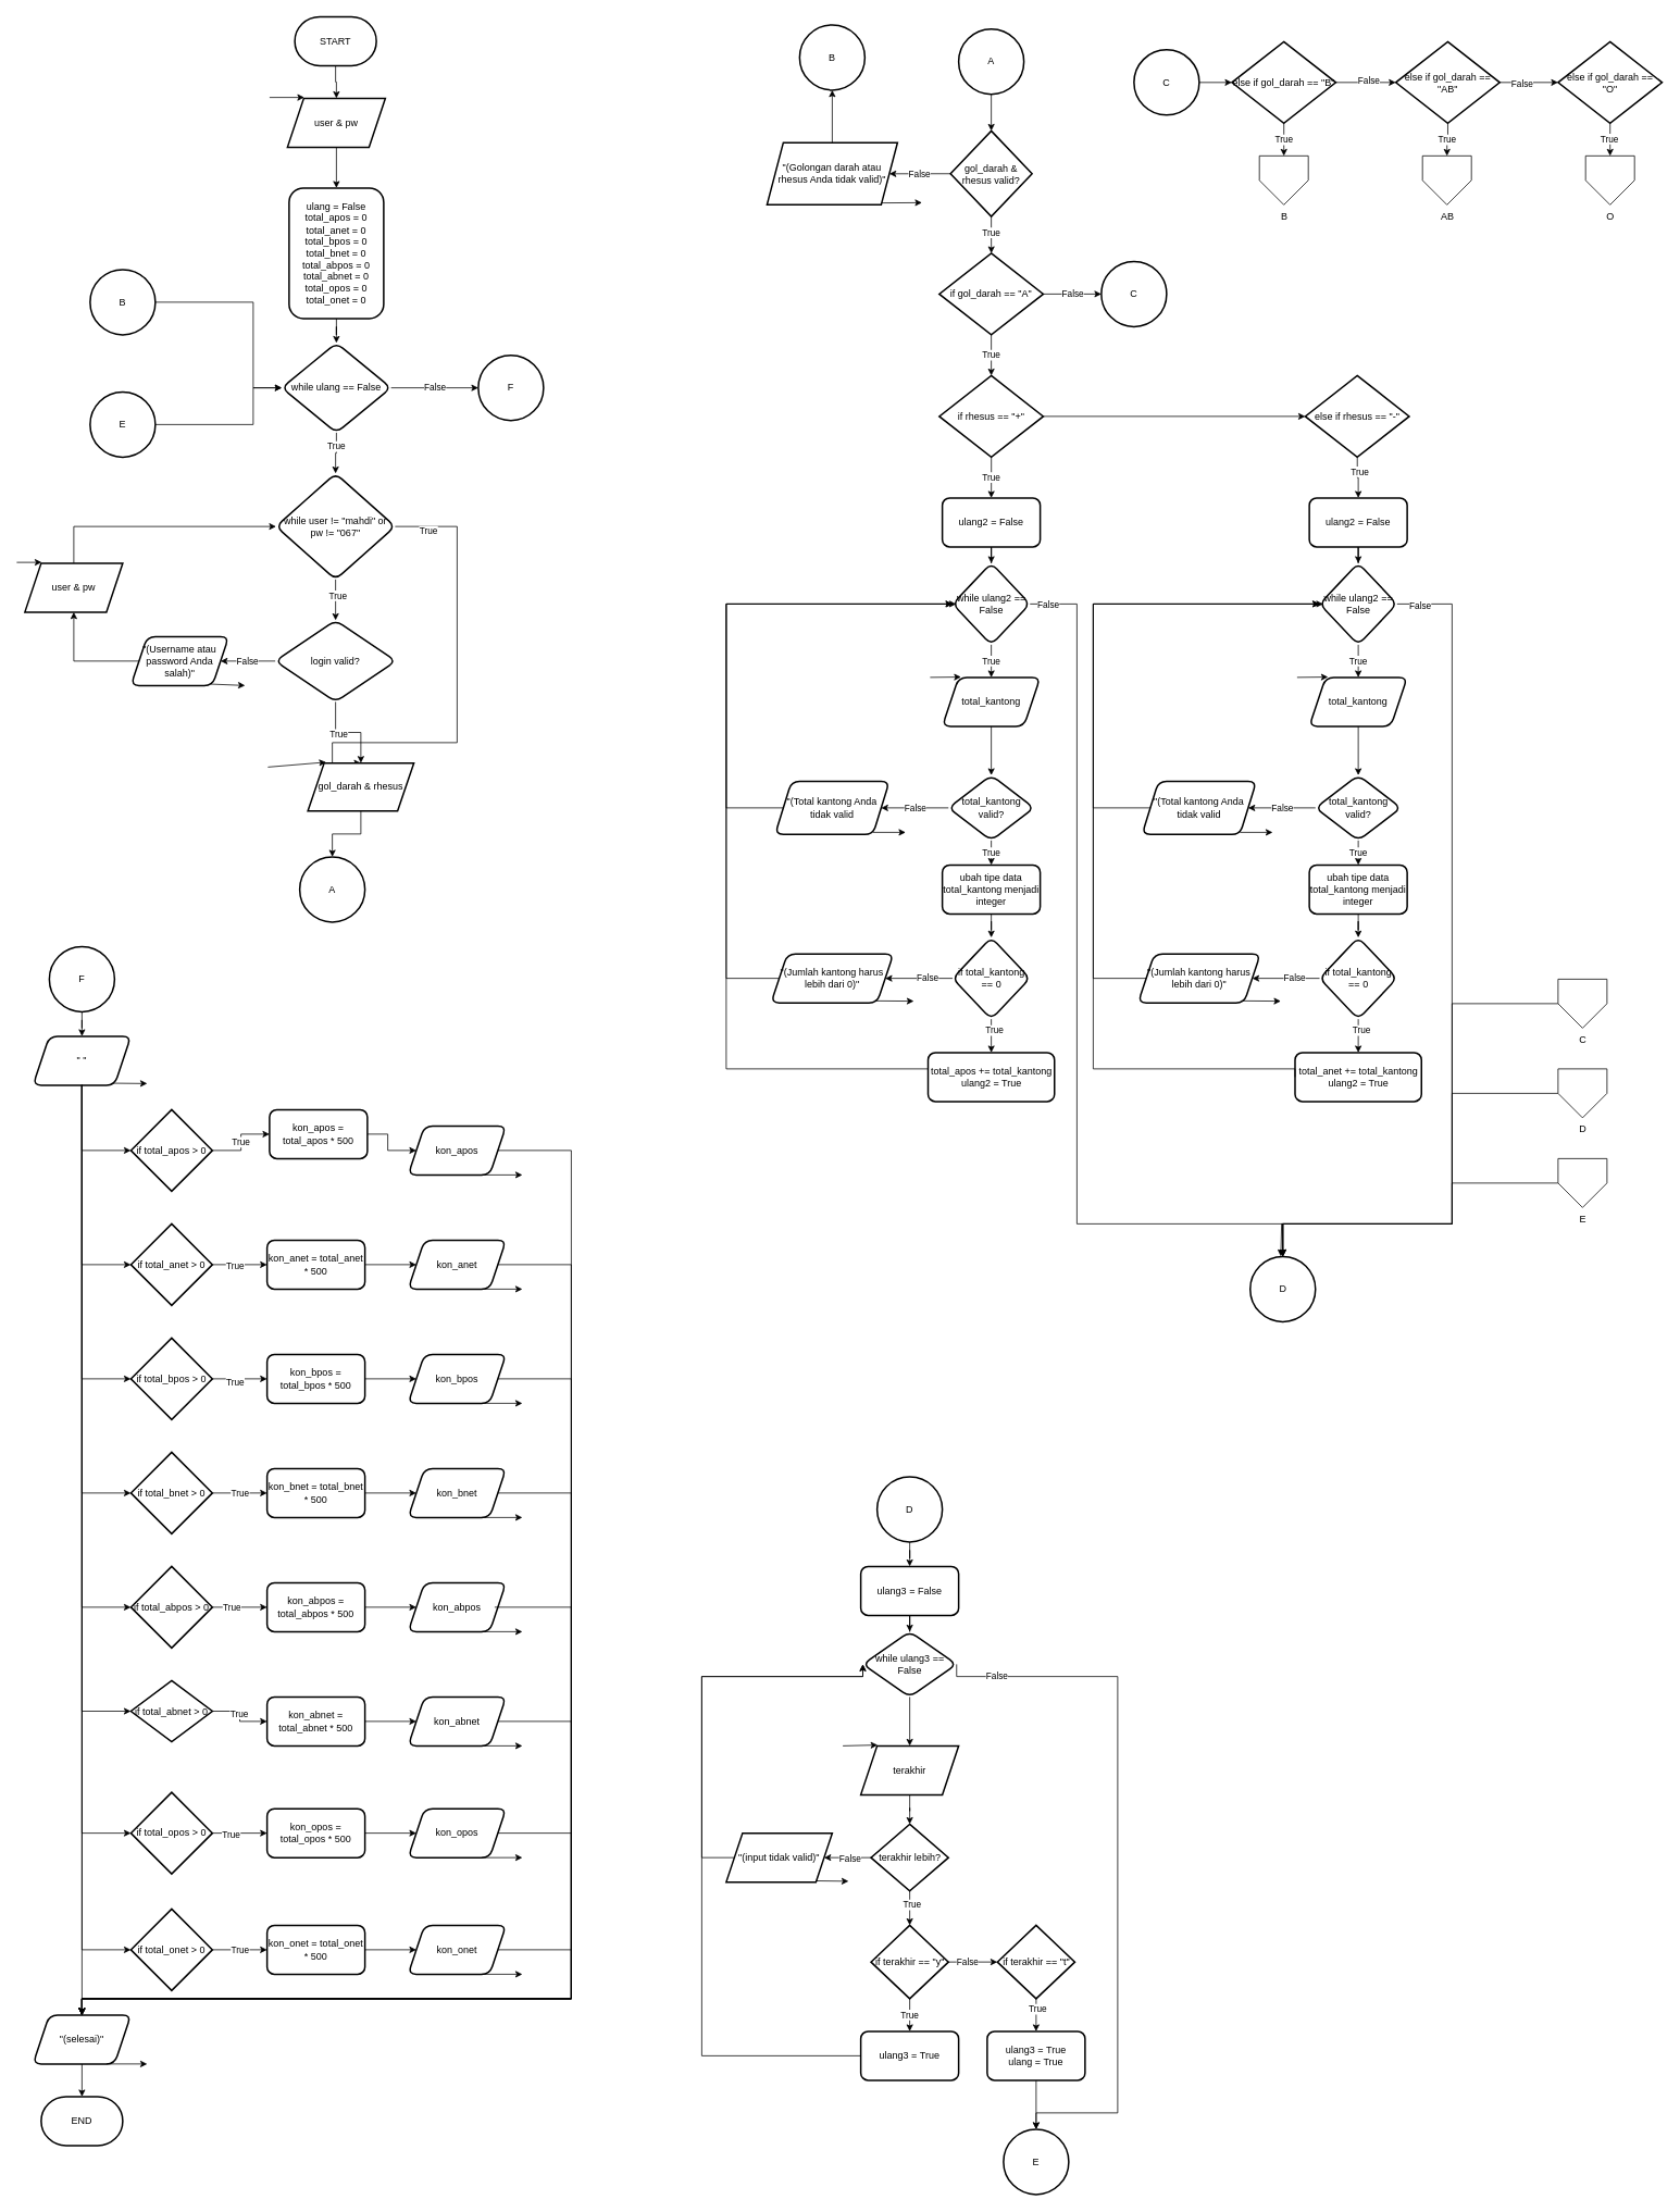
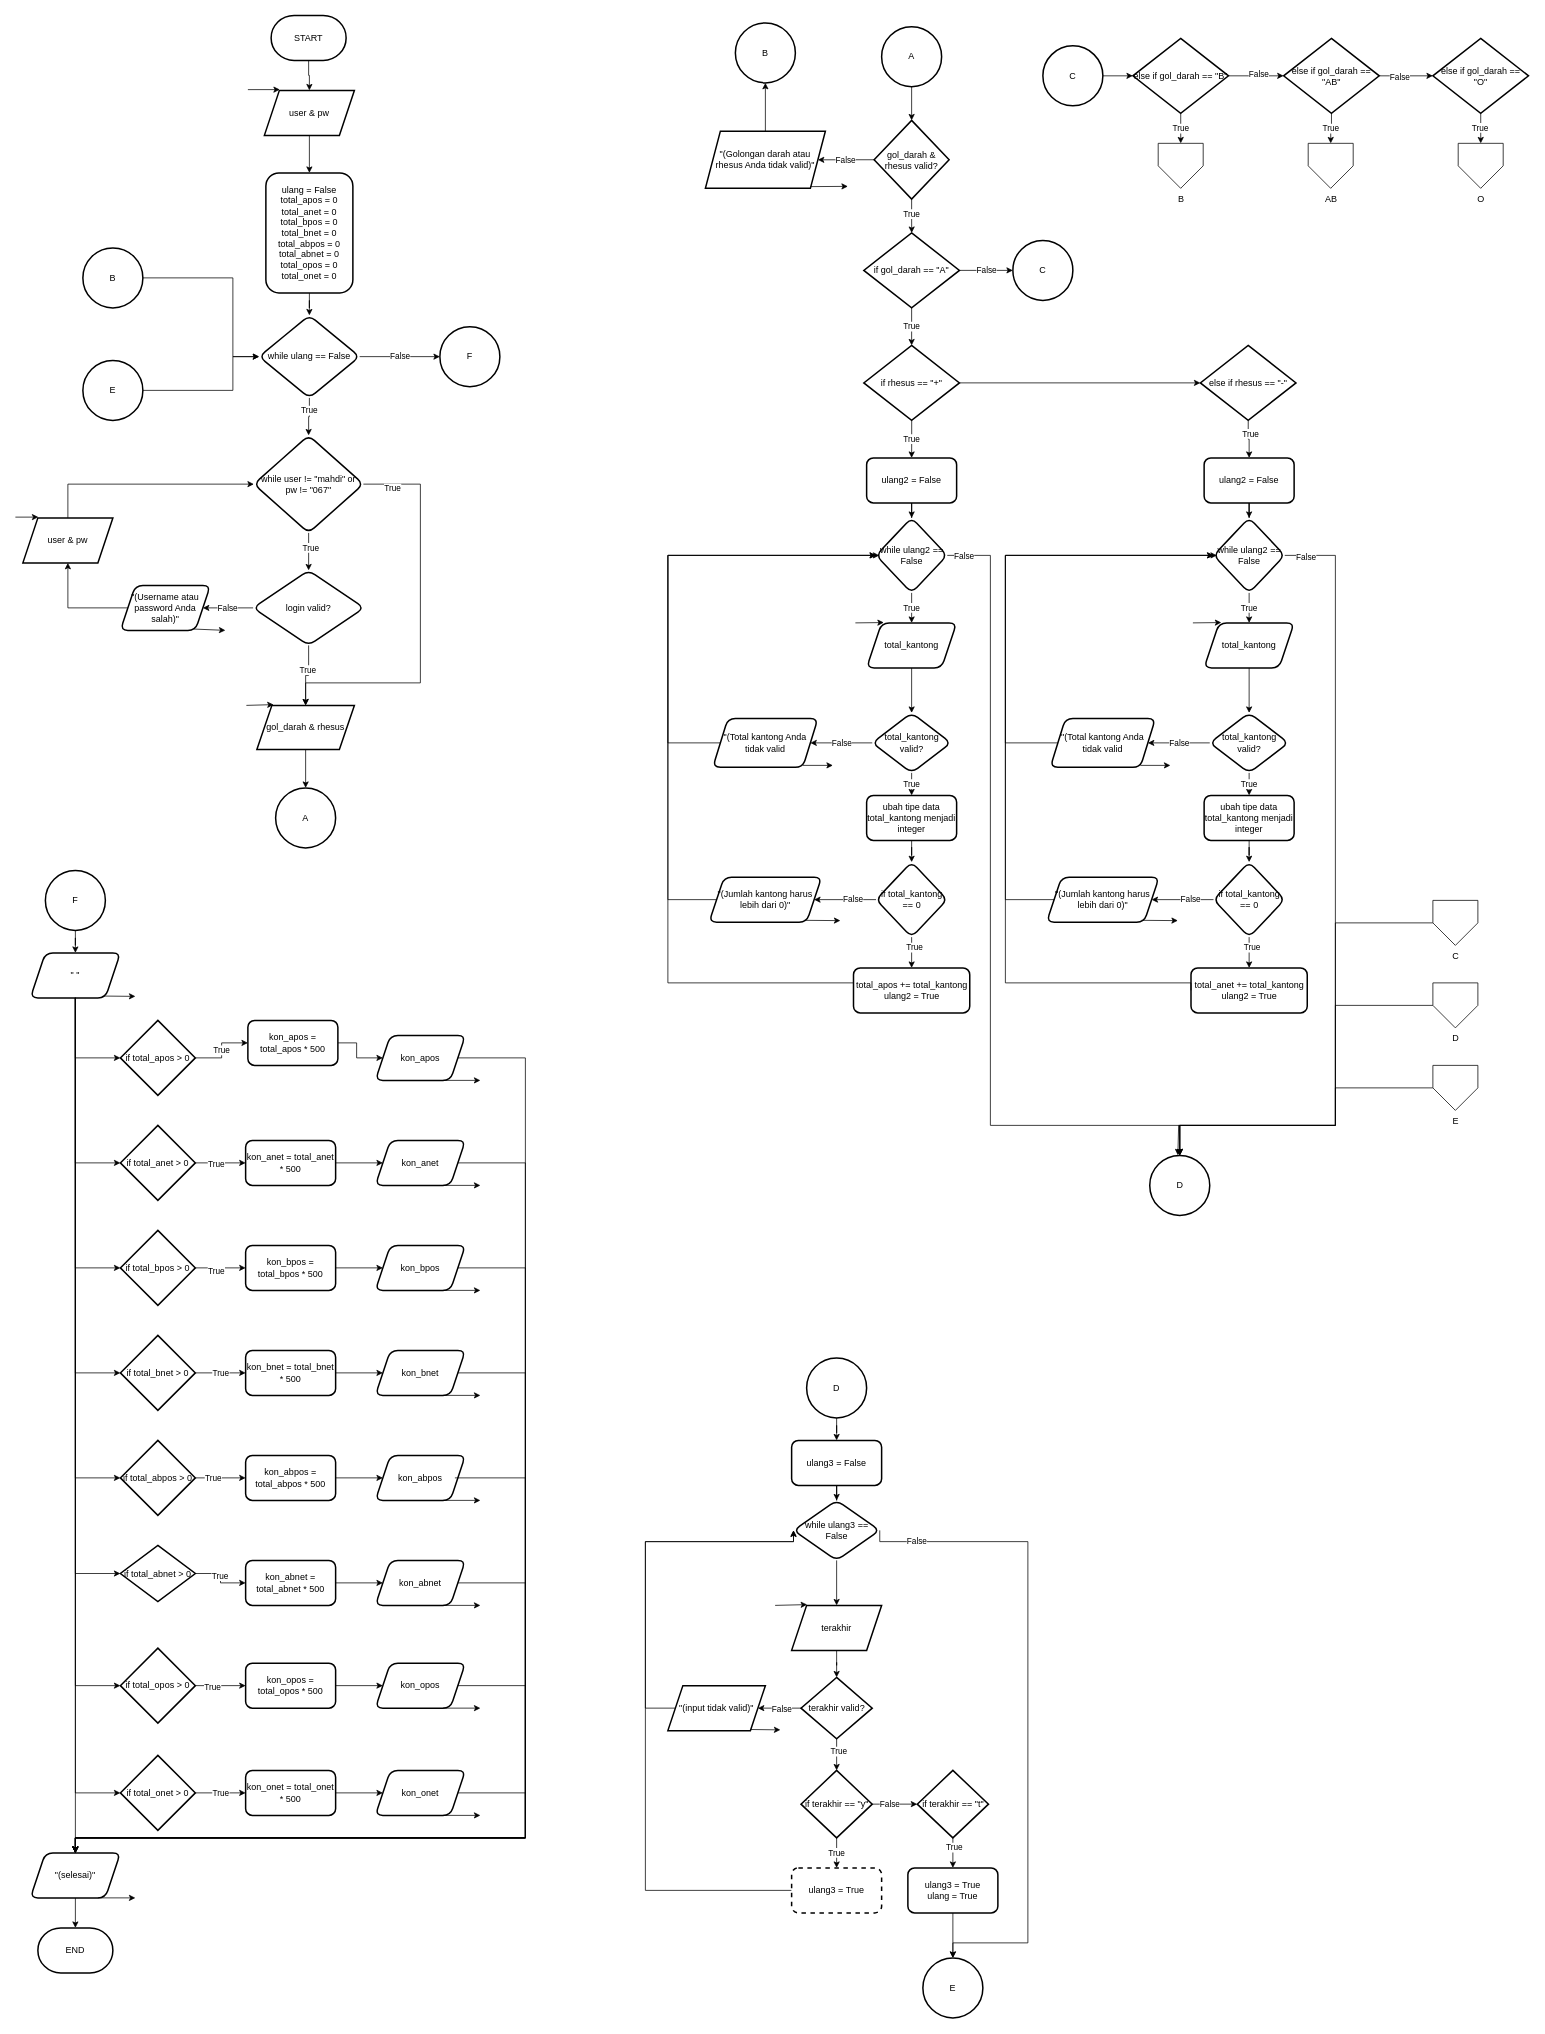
- <mxCell id="29" value="gol_darah &amp;amp; rhesus" style="shape=parallelogram;perimeter=parallelogramPerimeter;whiteSpace=wrap;html=1;fixedSize=1;strokeWidth=2;" parent="1" vertex="1"><mxGeometry x="377" y="935" width="130" height="58.98" as="geometry" /></mxCell>
+ <mxCell id="29" value="gol_darah &amp;amp; rhesus" style="shape=parallelogram;perimeter=parallelogramPerimeter;whiteSpace=wrap;html=1;fixedSize=1;strokeWidth=2;" parent="1" vertex="1"><mxGeometry x="342" y="940" width="130" height="58.98" as="geometry" /></mxCell>
- <mxCell id="146" value="terakhir lebih?" style="rhombus;whiteSpace=wrap;html=1;strokeWidth=2;" parent="1" vertex="1"><mxGeometry x="1067.5" y="2236" width="95" height="82" as="geometry" /></mxCell>
+ <mxCell id="146" value="terakhir valid?" style="rhombus;whiteSpace=wrap;html=1;strokeWidth=2;" parent="1" vertex="1"><mxGeometry x="1067.5" y="2236" width="95" height="82" as="geometry" /></mxCell>
- <mxCell id="155" value="ulang3 = True" style="rounded=1;whiteSpace=wrap;html=1;strokeWidth=2;" parent="1" vertex="1"><mxGeometry x="1055" y="2490" width="120" height="60" as="geometry" /></mxCell>
+ <mxCell id="155" value="ulang3 = True" style="rounded=1;whiteSpace=wrap;html=1;strokeWidth=2;dashed=1;" parent="1" vertex="1"><mxGeometry x="1055" y="2490" width="120" height="60" as="geometry" /></mxCell>
